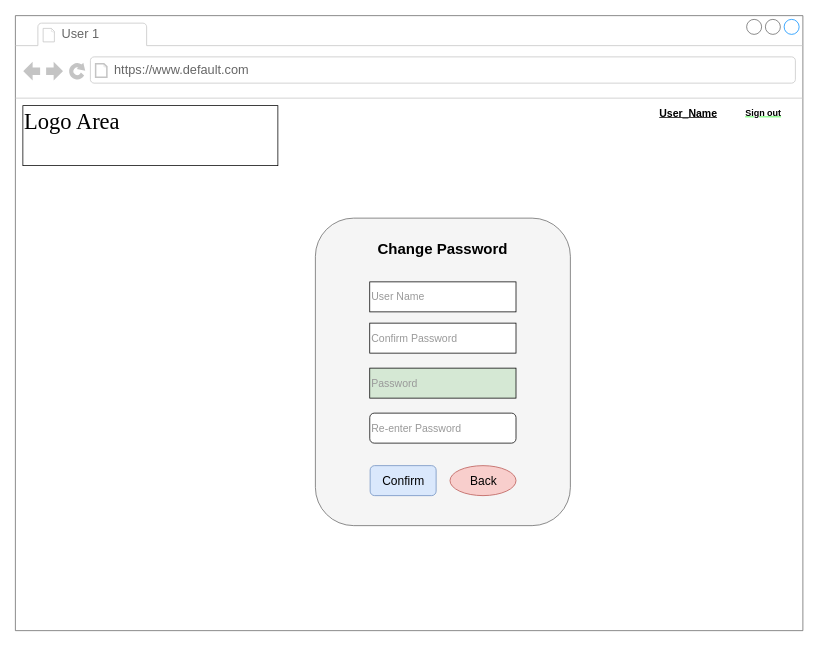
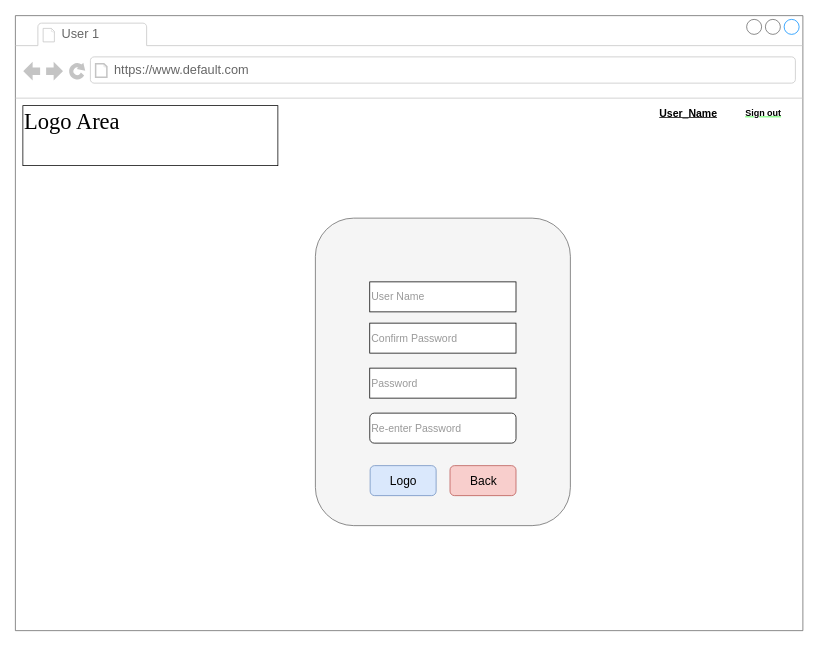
- <mxCell id="7" value="&lt;font style=&quot;font-size: 20px&quot;&gt;Change Password&lt;/font&gt;" style="text;html=1;strokeColor=none;fillColor=none;align=center;verticalAlign=middle;whiteSpace=wrap;rounded=0;fontStyle=1;fontColor=#000000;fontFamily=Helvetica;" vertex="1" parent="2"><mxGeometry x="460" y="300" width="220" height="20" as="geometry" /></mxCell>
- <mxCell id="11" value="&lt;font style=&quot;font-size: 14px&quot; color=&quot;#999999&quot;&gt;Password&lt;/font&gt;" style="rounded=0;whiteSpace=wrap;html=1;strokeColor=#000000;align=left;fillColor=#d5e8d4;" vertex="1" parent="2"><mxGeometry x="472.5" y="470" width="195" height="40" as="geometry" /></mxCell>
+ <mxCell id="11" value="&lt;font style=&quot;font-size: 14px&quot; color=&quot;#999999&quot;&gt;Password&lt;/font&gt;" style="rounded=0;whiteSpace=wrap;html=1;strokeColor=#000000;align=left;" vertex="1" parent="2"><mxGeometry x="472.5" y="470" width="195" height="40" as="geometry" /></mxCell>
- <mxCell id="10" value="&lt;font style=&quot;font-size: 16px&quot;&gt;Confirm&lt;/font&gt;" style="rounded=1;align=center;fillColor=#dae8fc;strokeColor=#6c8ebf;html=1;fontSize=12;labelBackgroundColor=none;" vertex="1" parent="2"><mxGeometry x="473" y="600" width="88" height="40" as="geometry" /></mxCell>
+ <mxCell id="10" value="&lt;font style=&quot;font-size: 16px&quot;&gt;Logo&lt;/font&gt;" style="rounded=1;align=center;fillColor=#dae8fc;strokeColor=#6c8ebf;html=1;fontSize=12;labelBackgroundColor=none;" vertex="1" parent="2"><mxGeometry x="473" y="600" width="88" height="40" as="geometry" /></mxCell>
- <mxCell id="13" value="&lt;font style=&quot;font-size: 16px&quot;&gt;Back&lt;/font&gt;" style="ellipse;align=center;fillColor=#f8cecc;strokeColor=#b85450;html=1;fontSize=12;labelBackgroundColor=none;" vertex="1" parent="2"><mxGeometry x="579.5" y="600" width="88" height="40" as="geometry" /></mxCell>
+ <mxCell id="13" value="&lt;font style=&quot;font-size: 16px&quot;&gt;Back&lt;/font&gt;" style="rounded=1;align=center;fillColor=#f8cecc;strokeColor=#b85450;html=1;fontSize=12;labelBackgroundColor=none;" vertex="1" parent="2"><mxGeometry x="579.5" y="600" width="88" height="40" as="geometry" /></mxCell>
